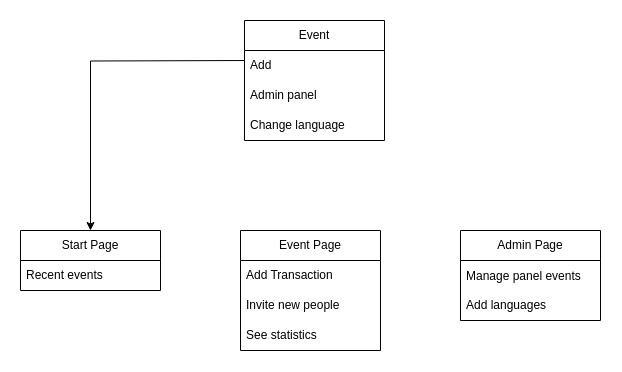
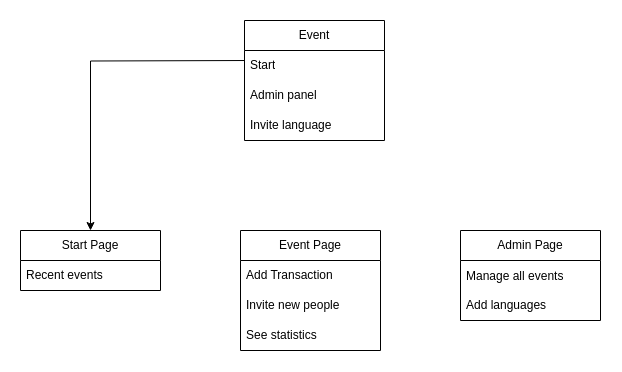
- <mxCell id="12" value="&lt;div&gt;Add&lt;/div&gt;" style="text;strokeColor=none;fillColor=none;align=left;verticalAlign=middle;spacingLeft=4;spacingRight=4;overflow=hidden;points=[[0,0.5],[1,0.5]];portConstraint=eastwest;rotatable=0;whiteSpace=wrap;html=1;" vertex="1" parent="11"><mxGeometry y="30" width="140" height="30" as="geometry" /></mxCell>
+ <mxCell id="12" value="&lt;div&gt;Start&lt;/div&gt;" style="text;strokeColor=none;fillColor=none;align=left;verticalAlign=middle;spacingLeft=4;spacingRight=4;overflow=hidden;points=[[0,0.5],[1,0.5]];portConstraint=eastwest;rotatable=0;whiteSpace=wrap;html=1;" vertex="1" parent="11"><mxGeometry y="30" width="140" height="30" as="geometry" /></mxCell>
- <mxCell id="14" value="&lt;div&gt;Change language&lt;/div&gt;" style="text;strokeColor=none;fillColor=none;align=left;verticalAlign=middle;spacingLeft=4;spacingRight=4;overflow=hidden;points=[[0,0.5],[1,0.5]];portConstraint=eastwest;rotatable=0;whiteSpace=wrap;html=1;" vertex="1" parent="11"><mxGeometry y="90" width="140" height="30" as="geometry" /></mxCell>
+ <mxCell id="14" value="&lt;div&gt;Invite language&lt;/div&gt;" style="text;strokeColor=none;fillColor=none;align=left;verticalAlign=middle;spacingLeft=4;spacingRight=4;overflow=hidden;points=[[0,0.5],[1,0.5]];portConstraint=eastwest;rotatable=0;whiteSpace=wrap;html=1;" vertex="1" parent="11"><mxGeometry y="90" width="140" height="30" as="geometry" /></mxCell>
- <mxCell id="9" value="&lt;div&gt;Manage panel events&lt;/div&gt;&lt;div&gt;&lt;br&gt;&lt;/div&gt;&lt;div&gt;Add languages&lt;/div&gt;" style="text;strokeColor=none;fillColor=none;align=left;verticalAlign=middle;spacingLeft=4;spacingRight=4;overflow=hidden;points=[[0,0.5],[1,0.5]];portConstraint=eastwest;rotatable=0;whiteSpace=wrap;html=1;" parent="8" vertex="1"><mxGeometry y="30" width="140" height="60" as="geometry" /></mxCell>
+ <mxCell id="9" value="&lt;div&gt;Manage all events&lt;/div&gt;&lt;div&gt;&lt;br&gt;&lt;/div&gt;&lt;div&gt;Add languages&lt;/div&gt;" style="text;strokeColor=none;fillColor=none;align=left;verticalAlign=middle;spacingLeft=4;spacingRight=4;overflow=hidden;points=[[0,0.5],[1,0.5]];portConstraint=eastwest;rotatable=0;whiteSpace=wrap;html=1;" parent="8" vertex="1"><mxGeometry y="30" width="140" height="60" as="geometry" /></mxCell>
